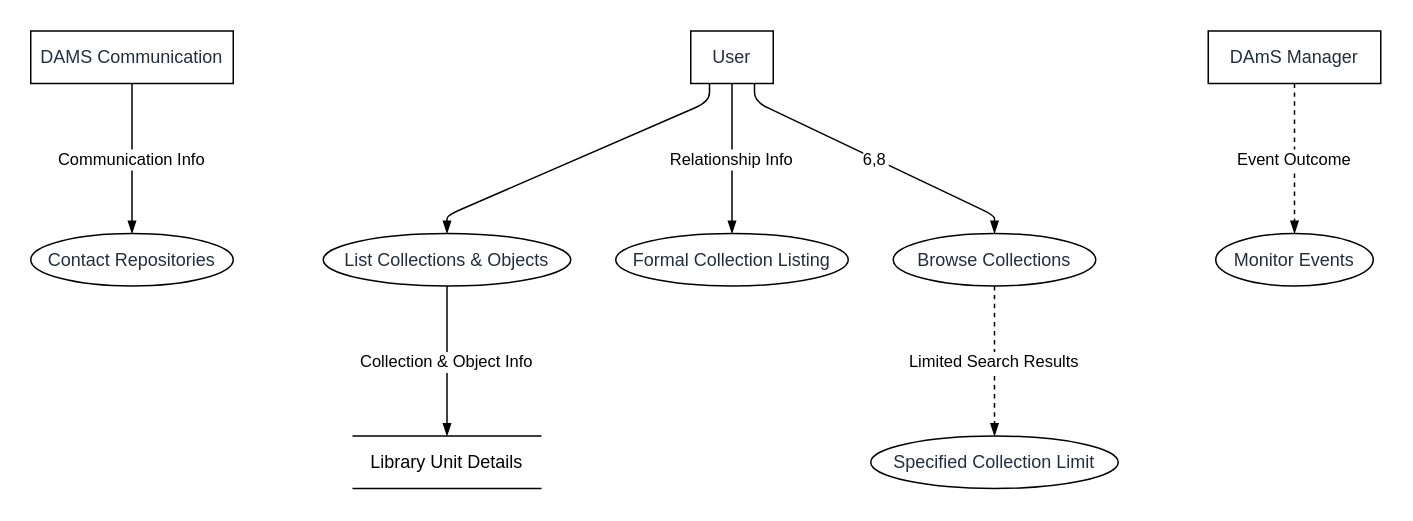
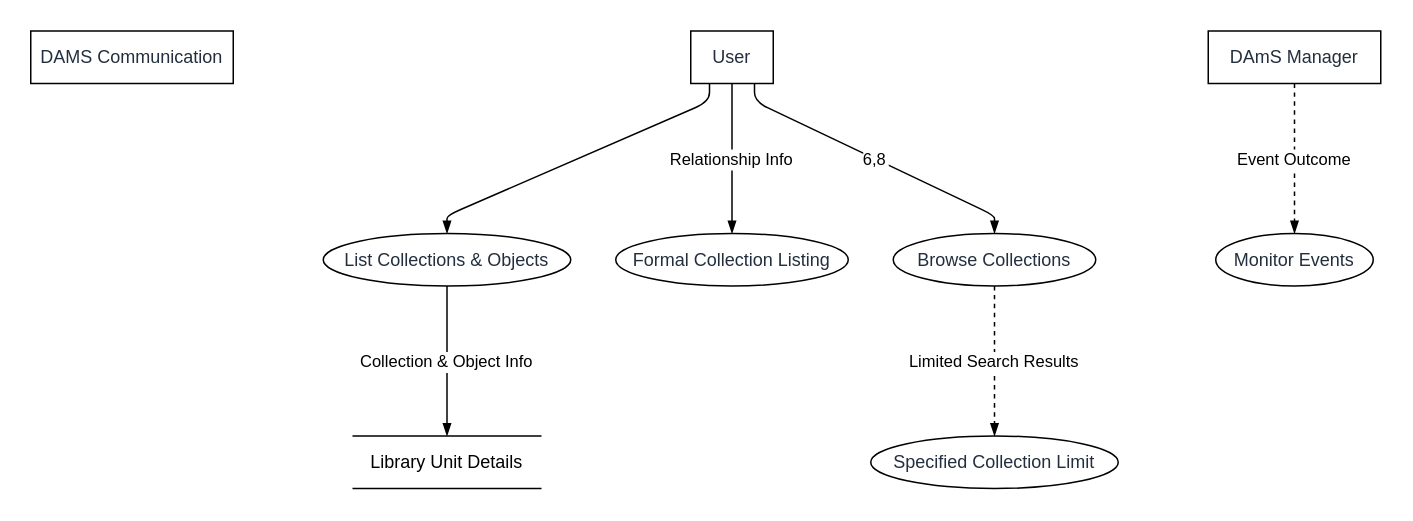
- <mxCell id="14" value="Communication Info" style="endArrow=blockThin;endFill=1;fontSize=11;orthogonal=1;noEdgeStyle=1;" edge="1" parent="1" source="5" target="6"><mxGeometry relative="1" as="geometry"><Array as="points"><mxPoint x="87.5" y="67" /><mxPoint x="87.5" y="143" /></Array></mxGeometry></mxCell>
- <mxCell id="6" value="Contact Repositories" style="shape=ellipse;perimeter=ellipsePerimeter;whiteSpace=wrap;html=1;fillColor=#ffffff;strokeColor=#000000;align=center;verticalAlign=middle;fontColor=#232F3E;" vertex="1" parent="1"><mxGeometry y="155" width="135" height="35" as="geometry" x="20" /></mxCell>
